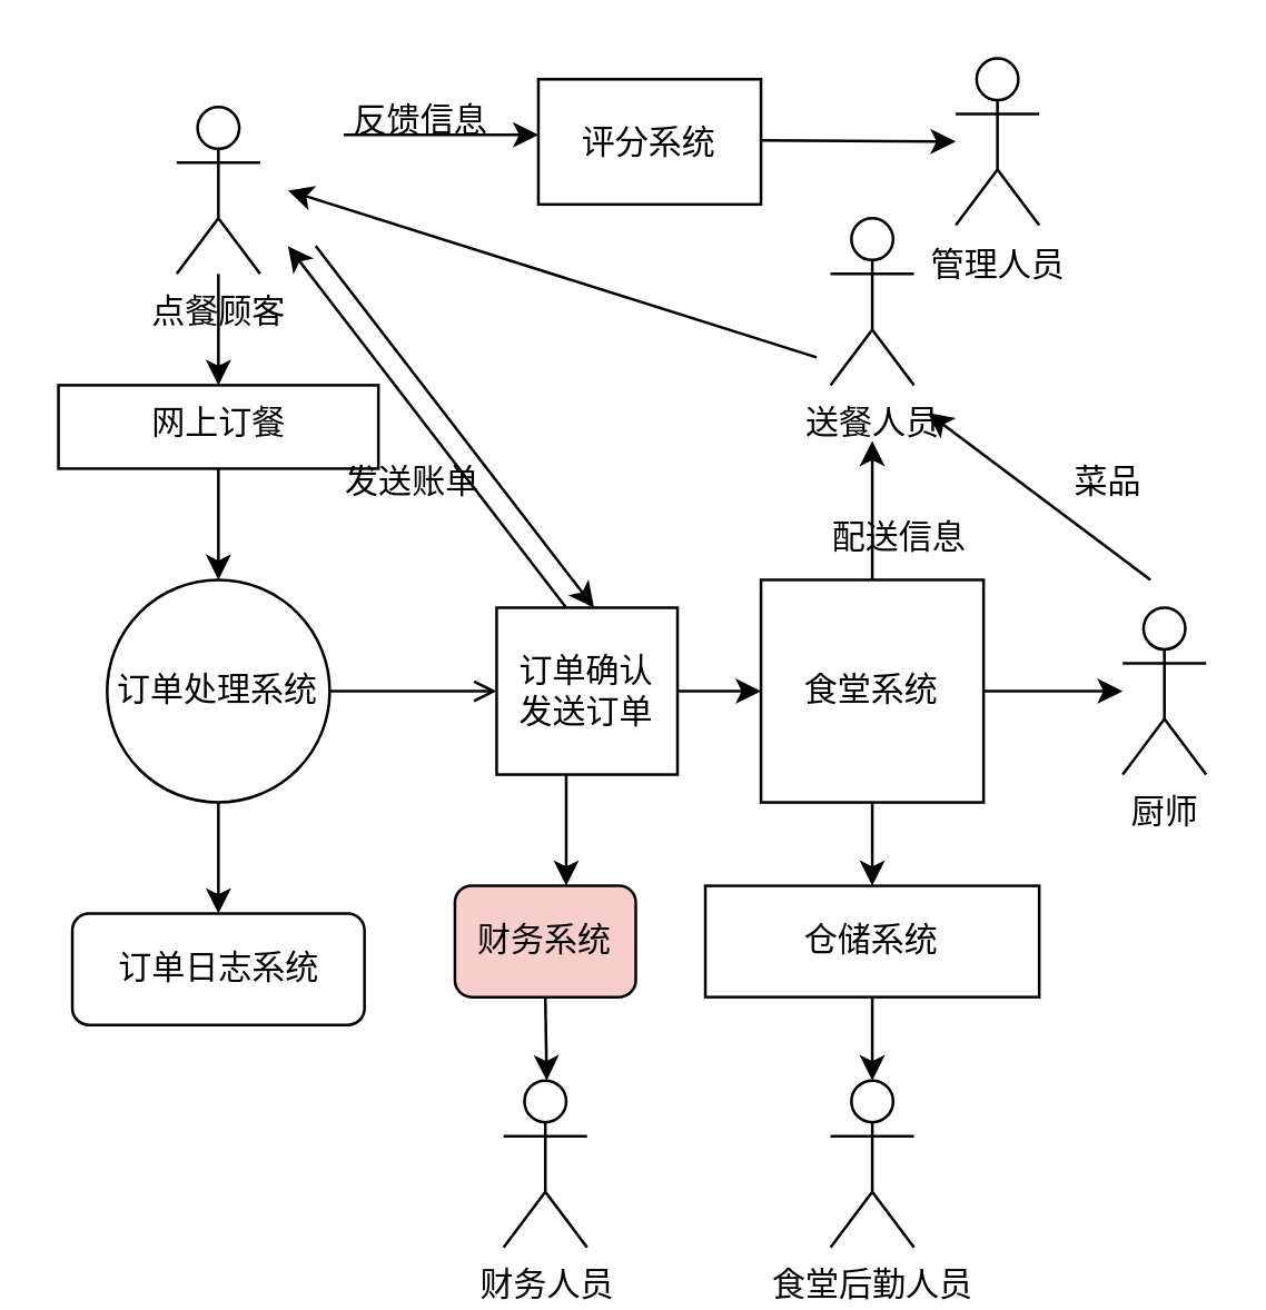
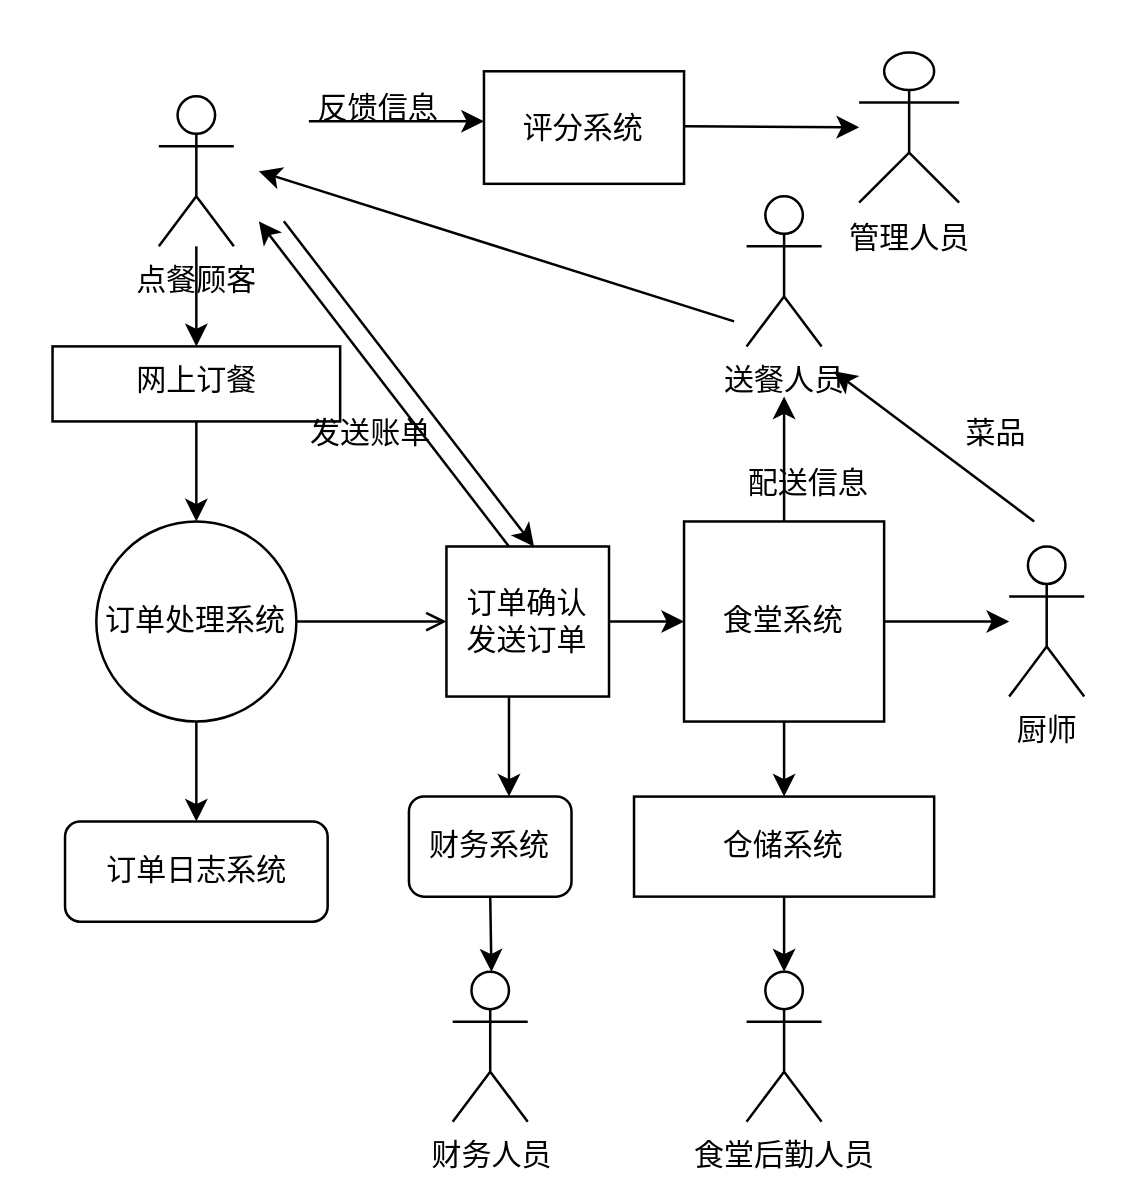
- <mxCell id="36" value="管理人员" style="shape=umlActor;verticalLabelPosition=bottom;verticalAlign=top;html=1;outlineConnect=0;" vertex="1" parent="1"><mxGeometry x="343" y="20.5" width="30" height="60" as="geometry" /></mxCell>
+ <mxCell id="36" value="管理人员" style="shape=umlActor;verticalLabelPosition=bottom;verticalAlign=top;html=1;outlineConnect=0;" vertex="1" parent="1"><mxGeometry x="343" y="20.5" width="40" height="60" as="geometry" /></mxCell>
- <mxCell id="27" value="财务系统" style="rounded=1;whiteSpace=wrap;html=1;fillColor=#f8cecc;" vertex="1" parent="1"><mxGeometry x="163" y="318" width="65" height="40" as="geometry" /></mxCell>
+ <mxCell id="27" value="财务系统" style="rounded=1;whiteSpace=wrap;html=1;" vertex="1" parent="1"><mxGeometry x="163" y="318" width="65" height="40" as="geometry" /></mxCell>
